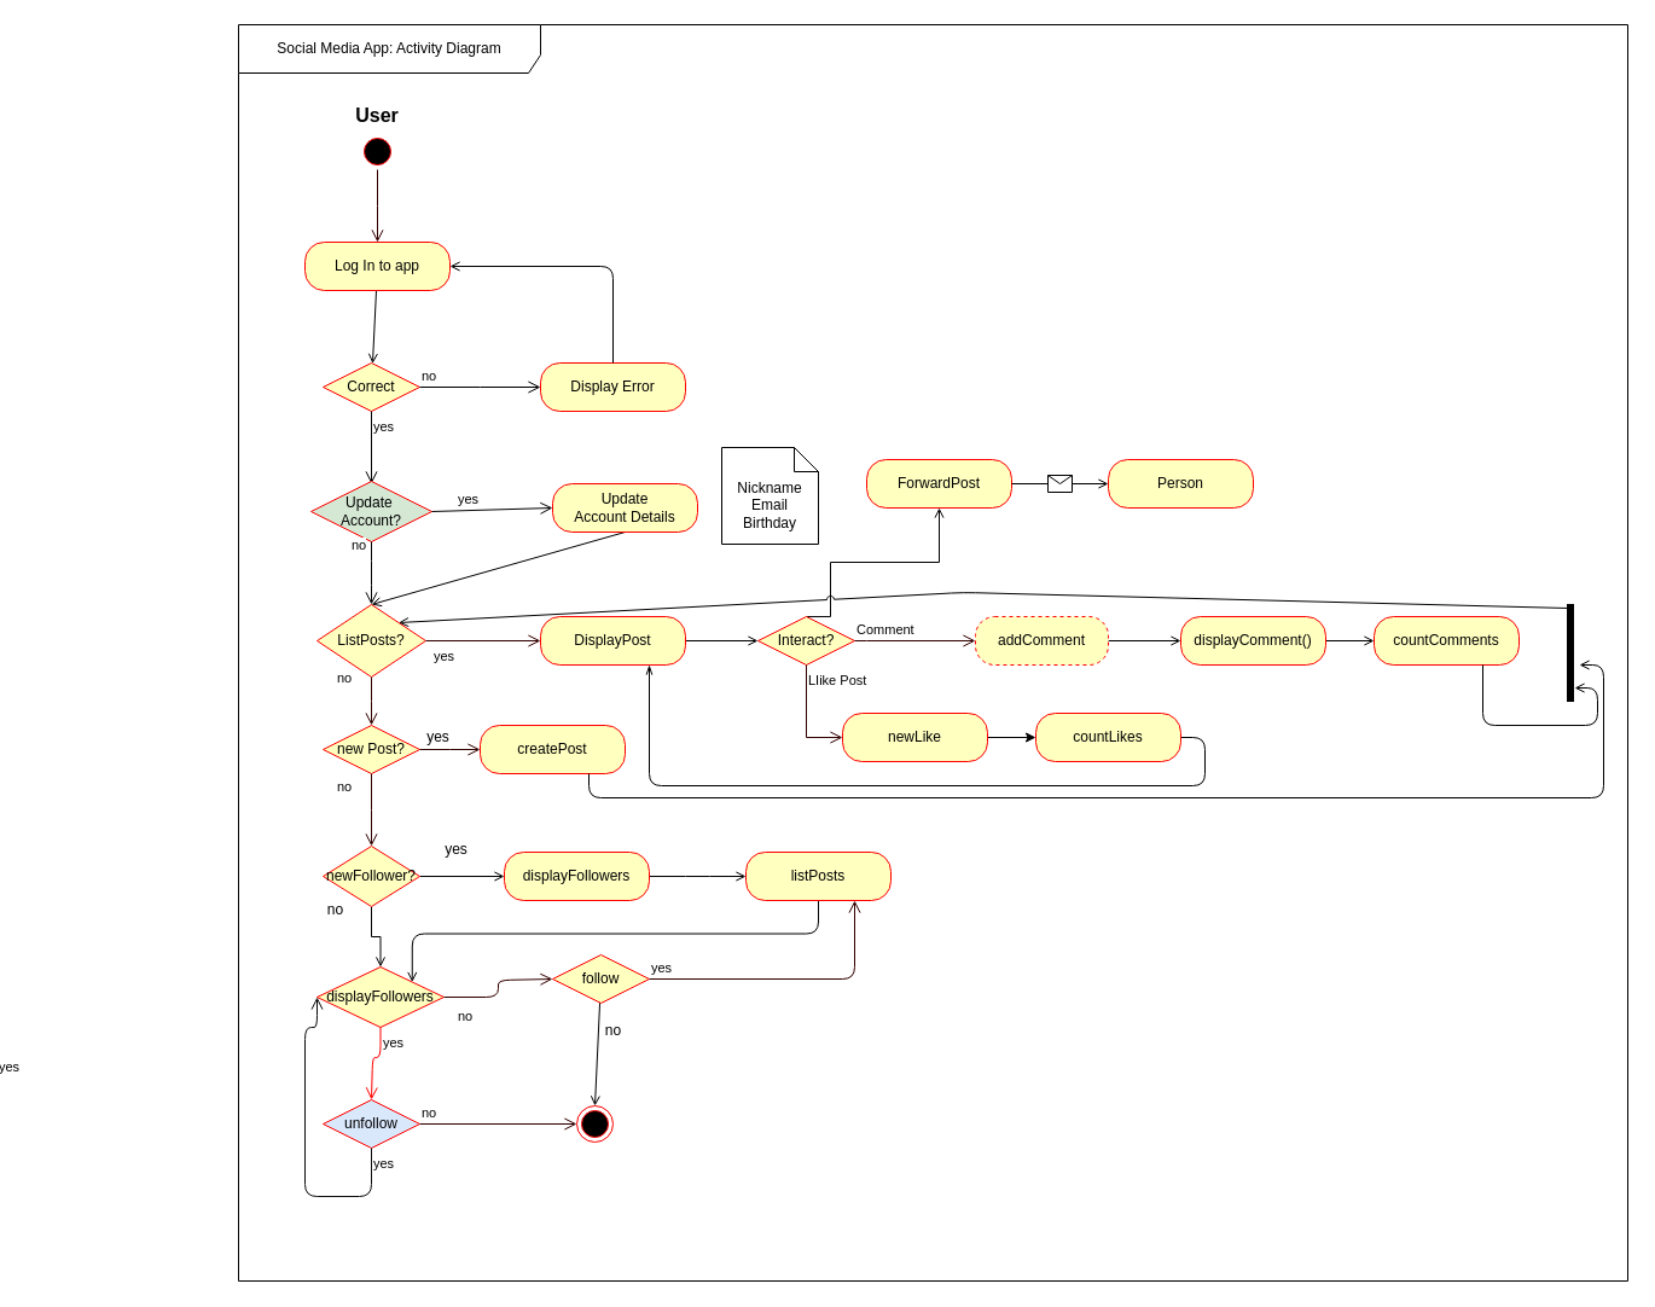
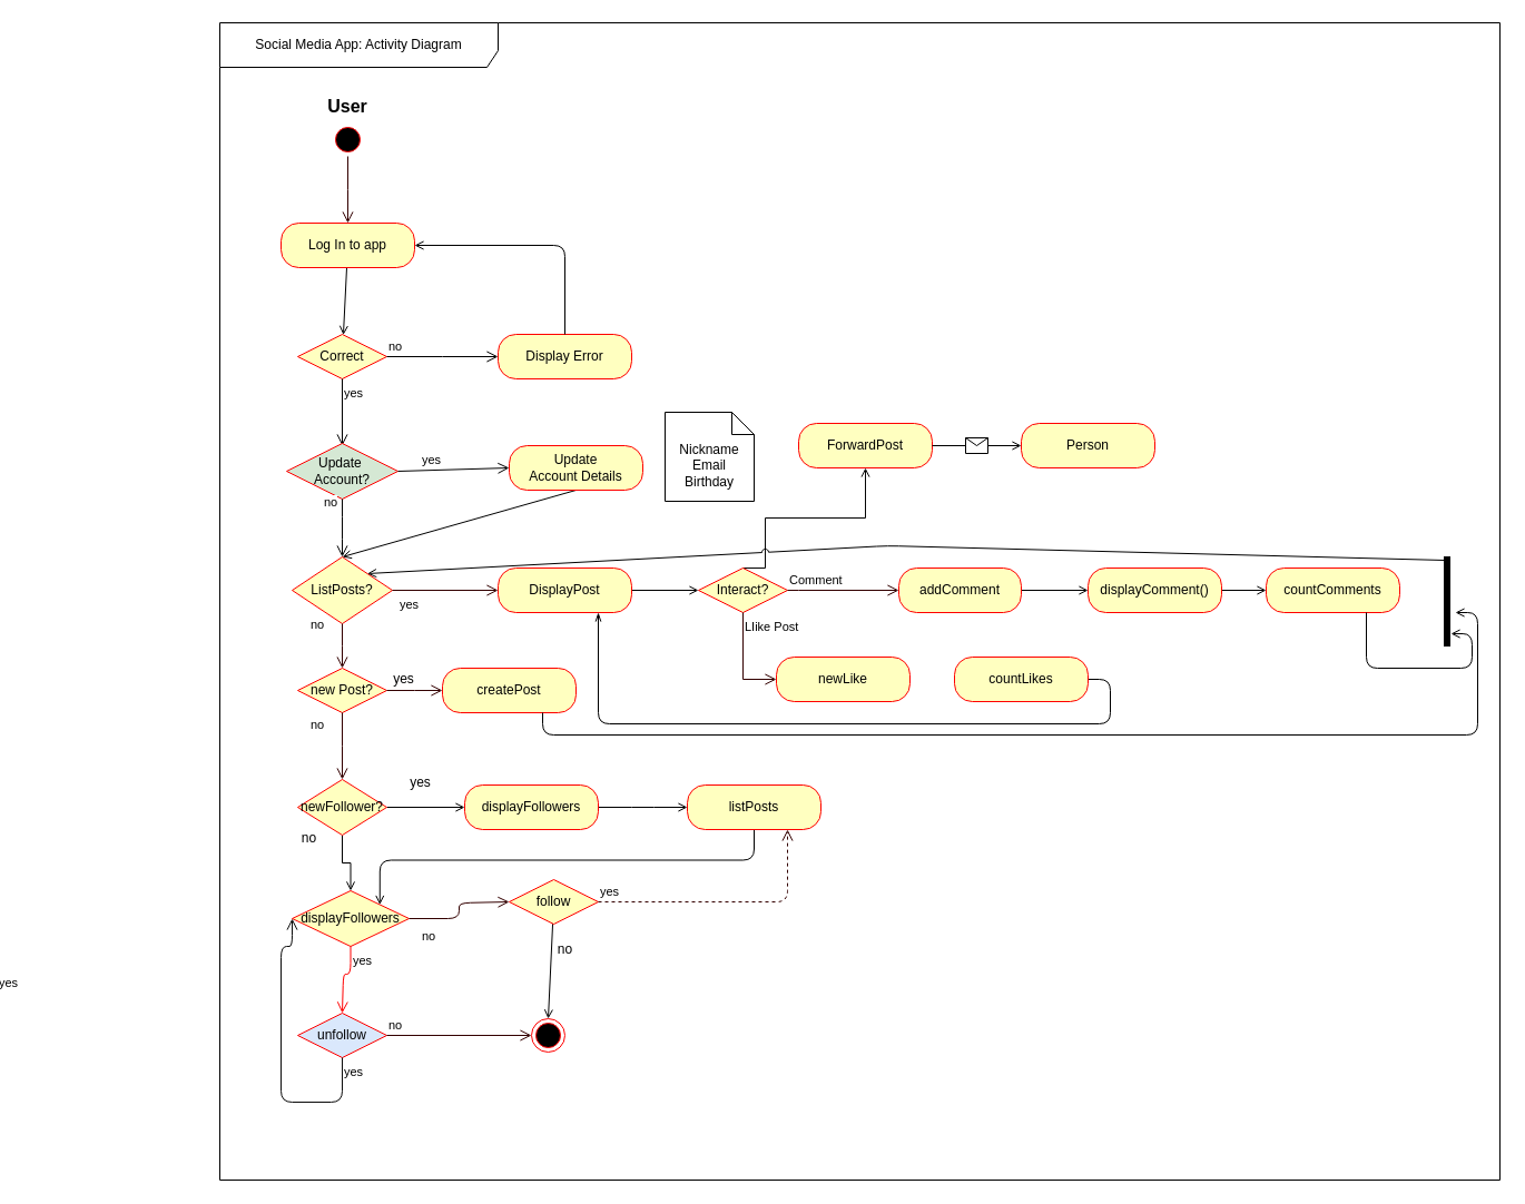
- <mxCell id="25" value="addComment" style="rounded=1;whiteSpace=wrap;html=1;arcSize=40;fontColor=#000000;fillColor=#ffffc0;strokeColor=#ff0000;dashed=1;" vertex="1" parent="6"><mxGeometry x="610" y="490" width="110" height="40" as="geometry" /></mxCell>
+ <mxCell id="25" value="addComment" style="rounded=1;whiteSpace=wrap;html=1;arcSize=40;fontColor=#000000;fillColor=#ffffc0;strokeColor=#ff0000;" vertex="1" parent="6"><mxGeometry x="610" y="490" width="110" height="40" as="geometry" /></mxCell>
- <mxCell id="41" value="" style="edgeStyle=orthogonalEdgeStyle;rounded=0;orthogonalLoop=1;jettySize=auto;html=1;" edge="1" parent="6" source="42" target="44"><mxGeometry relative="1" as="geometry" /></mxCell>
- <mxCell id="65" value="yes" style="edgeStyle=orthogonalEdgeStyle;html=1;align=left;verticalAlign=bottom;endArrow=open;endSize=8;strokeColor=#330000;rounded=1;entryX=0.75;entryY=1;entryDx=0;entryDy=0;endFill=0;" edge="1" source="64" parent="6" target="62"><mxGeometry x="-1" relative="1" as="geometry"><mxPoint x="440" y="790" as="targetPoint" /></mxGeometry></mxCell>
+ <mxCell id="65" value="yes" style="edgeStyle=orthogonalEdgeStyle;html=1;align=left;verticalAlign=bottom;endArrow=open;endSize=8;strokeColor=#330000;rounded=1;entryX=0.75;entryY=1;entryDx=0;entryDy=0;endFill=0;dashed=1;" edge="1" source="64" parent="6" target="62"><mxGeometry x="-1" relative="1" as="geometry"><mxPoint x="440" y="790" as="targetPoint" /></mxGeometry></mxCell>
